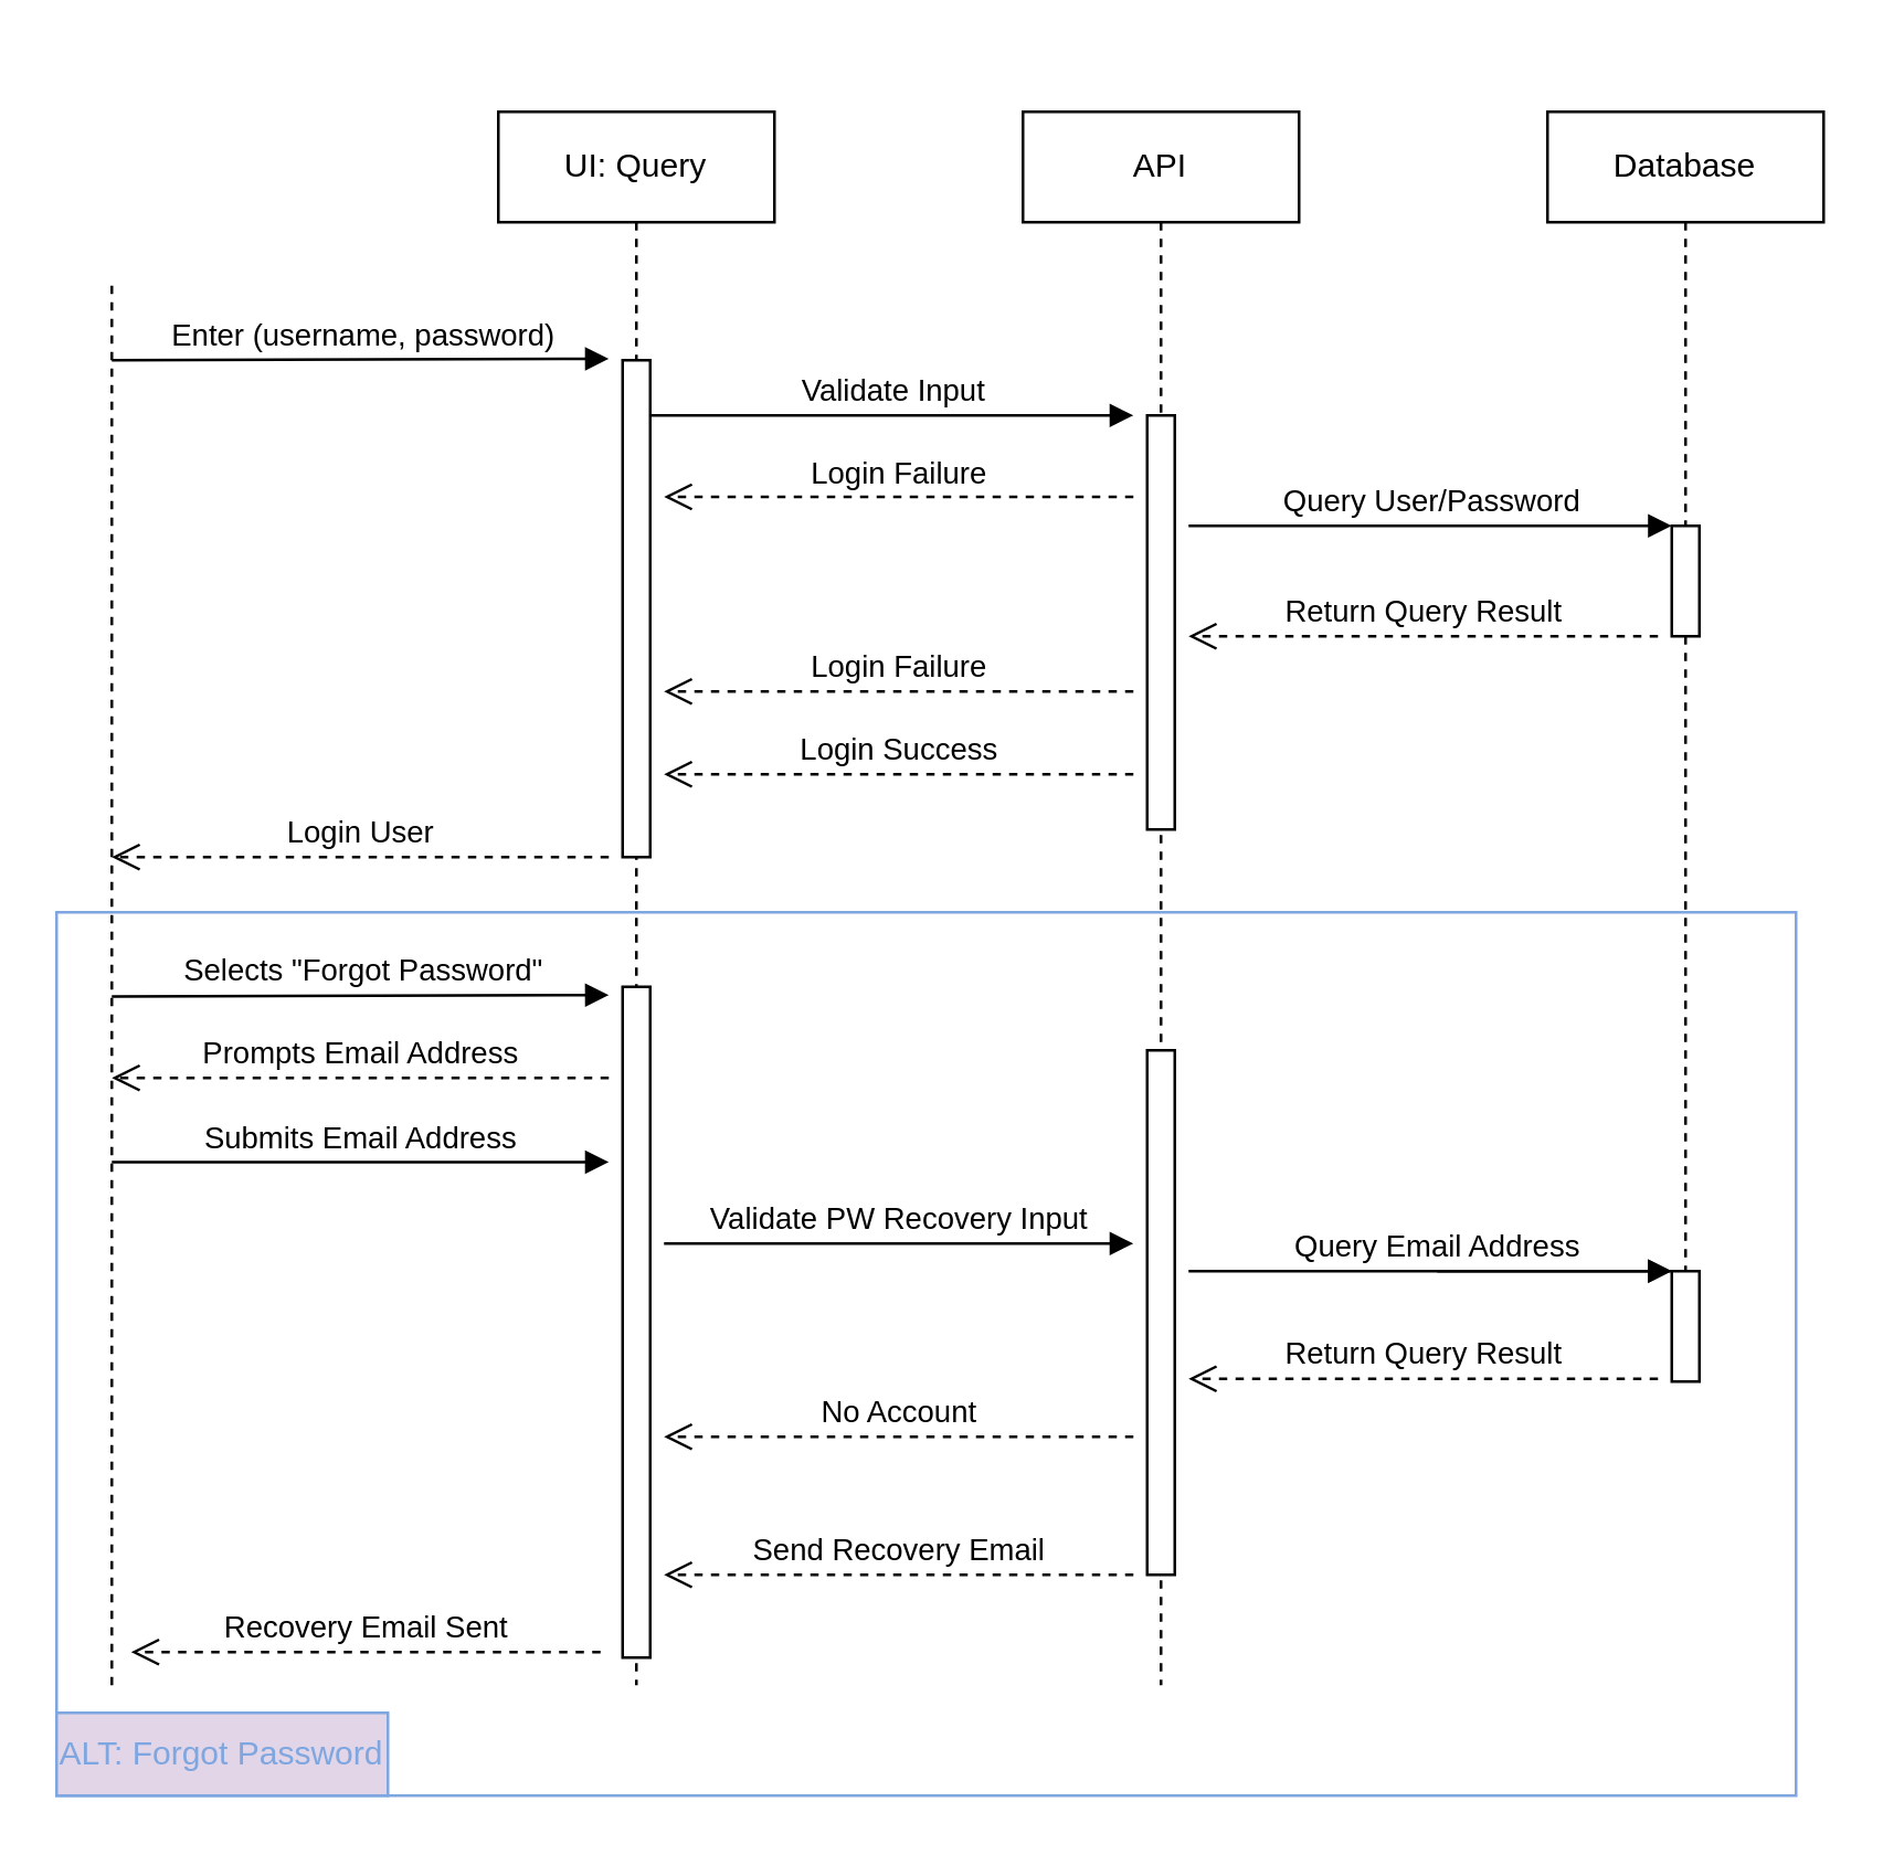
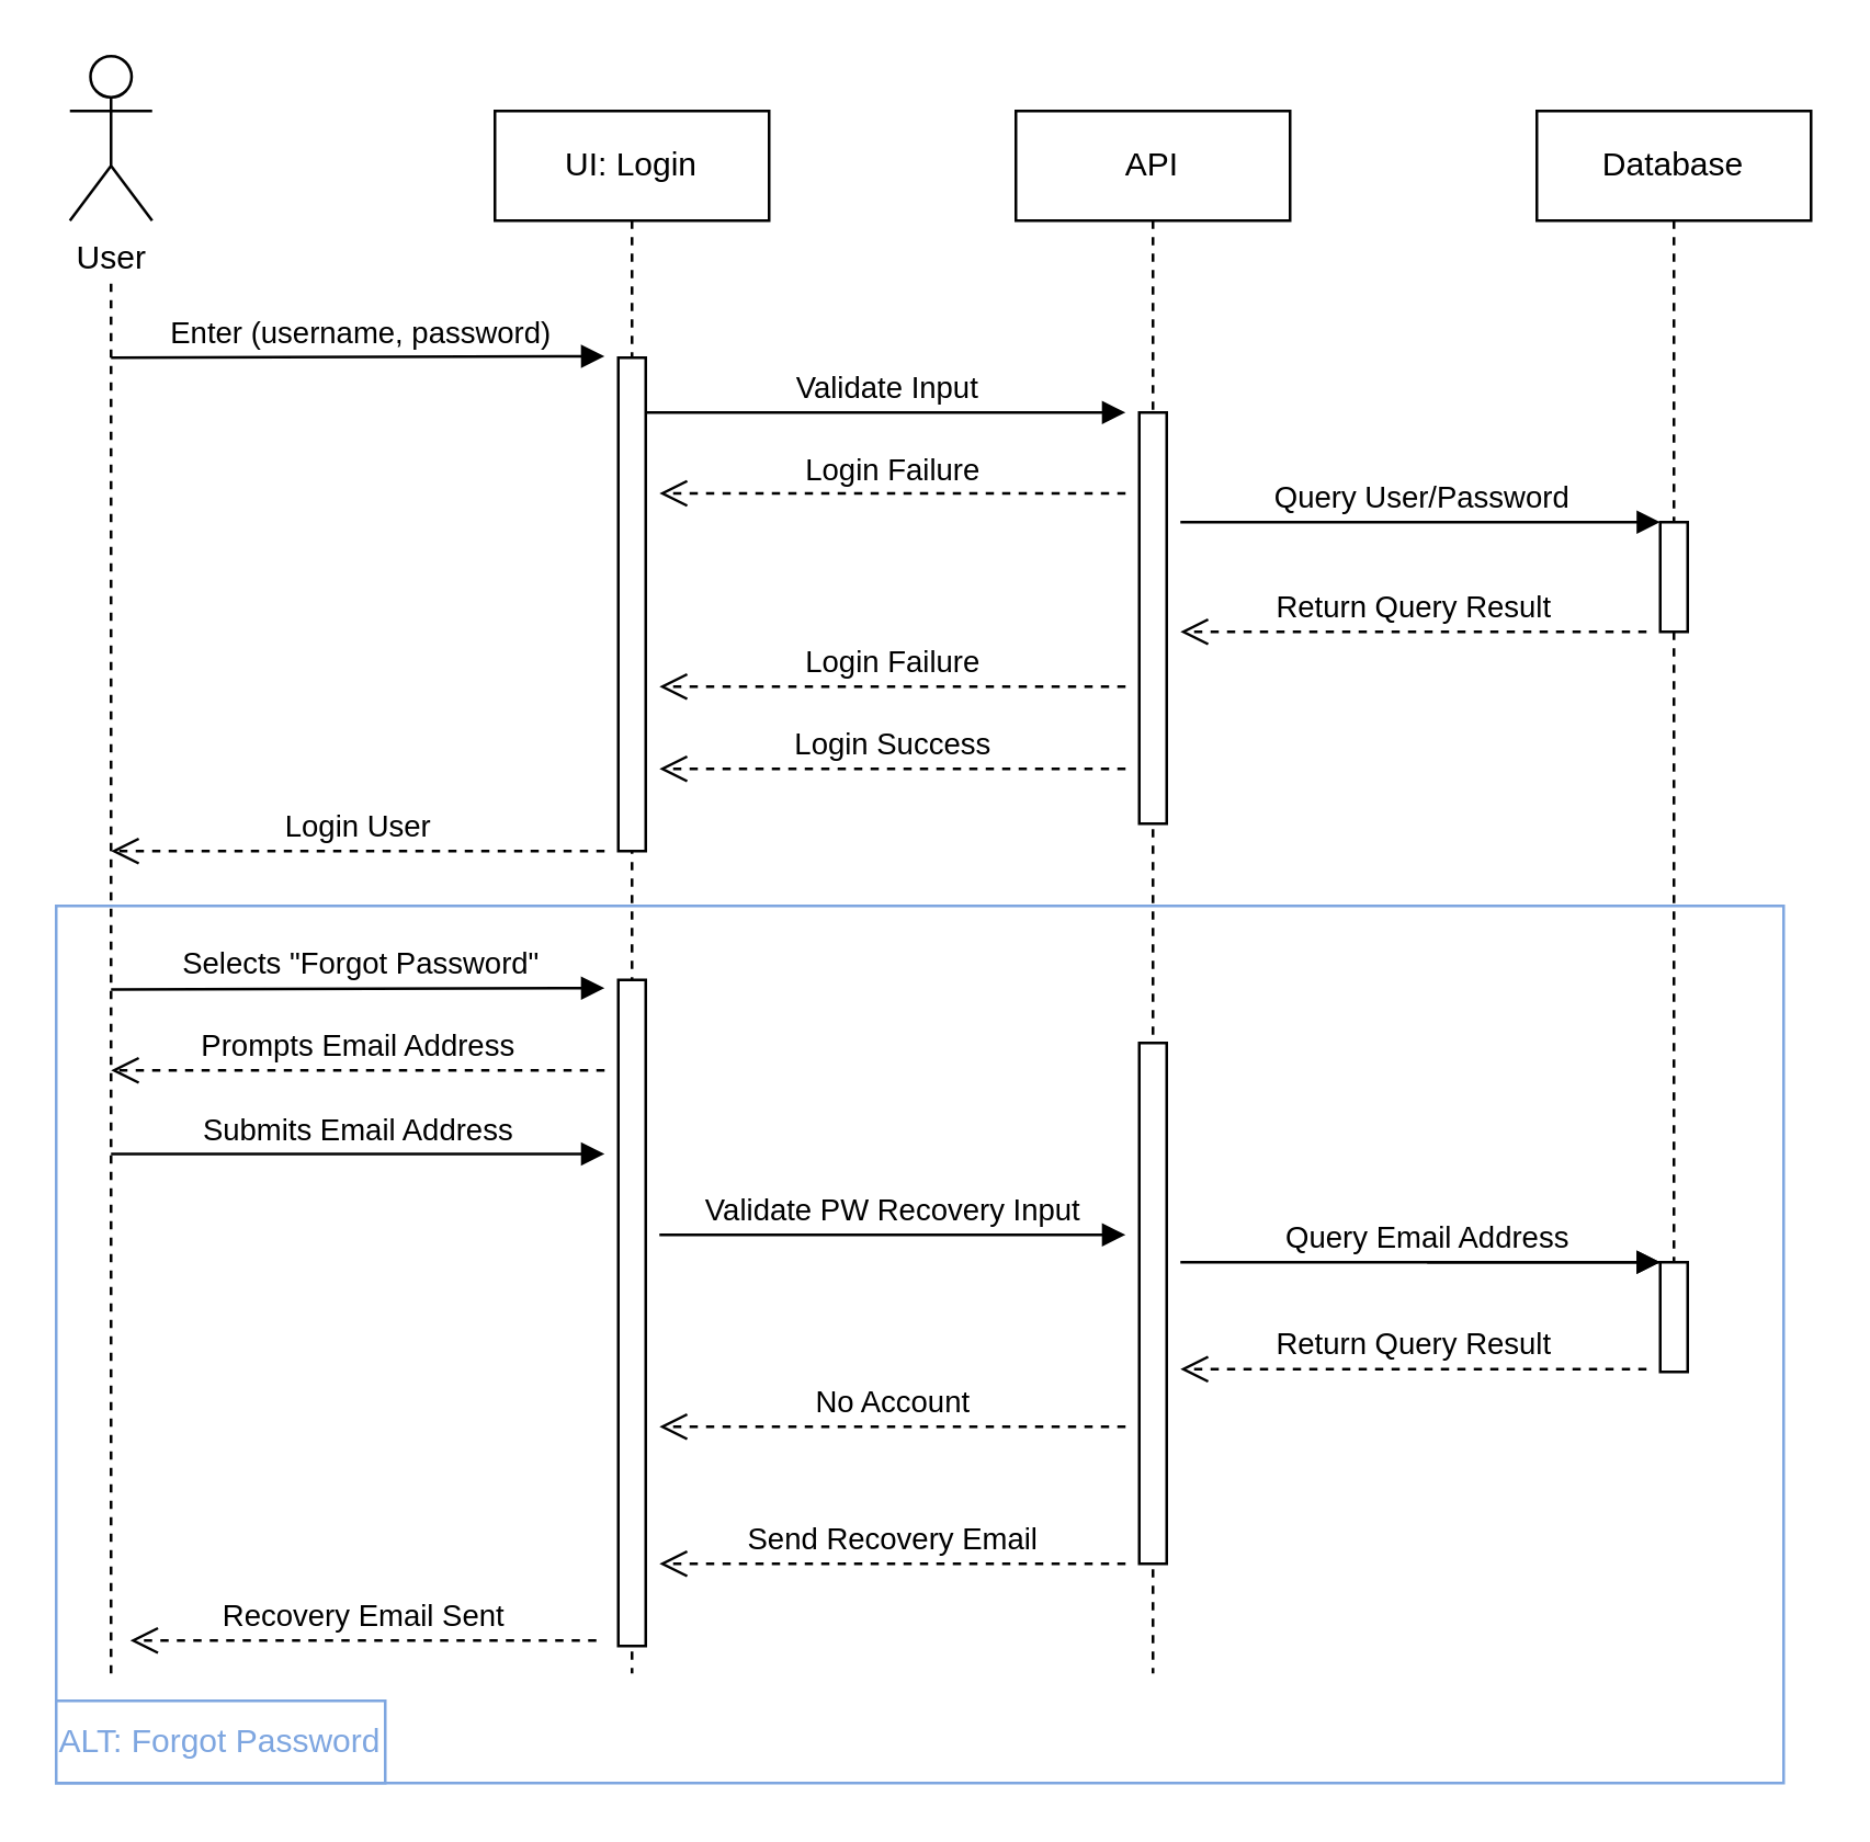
+ <mxCell id="19" value="User" style="shape=umlActor;verticalLabelPosition=bottom;verticalAlign=top;html=1;" parent="1" vertex="1"><mxGeometry x="25" y="20" width="30" height="60" as="geometry" /></mxCell>
- <mxCell id="4" value="UI: Query" style="shape=umlLifeline;perimeter=lifelinePerimeter;whiteSpace=wrap;html=1;container=0;dropTarget=0;collapsible=0;recursiveResize=0;outlineConnect=0;portConstraint=eastwest;newEdgeStyle={&quot;edgeStyle&quot;:&quot;elbowEdgeStyle&quot;,&quot;elbow&quot;:&quot;vertical&quot;,&quot;curved&quot;:0,&quot;rounded&quot;:0};" parent="1" vertex="1"><mxGeometry x="180" y="40" width="100" height="570" as="geometry" /></mxCell>
+ <mxCell id="4" value="UI: Login" style="shape=umlLifeline;perimeter=lifelinePerimeter;whiteSpace=wrap;html=1;container=0;dropTarget=0;collapsible=0;recursiveResize=0;outlineConnect=0;portConstraint=eastwest;newEdgeStyle={&quot;edgeStyle&quot;:&quot;elbowEdgeStyle&quot;,&quot;elbow&quot;:&quot;vertical&quot;,&quot;curved&quot;:0,&quot;rounded&quot;:0};" parent="1" vertex="1"><mxGeometry x="180" y="40" width="100" height="570" as="geometry" /></mxCell>
- <mxCell id="32" value="ALT: Forgot Password" style="rounded=0;whiteSpace=wrap;html=1;strokeColor=#7EA6E0;fontColor=#7EA6E0;fillColor=#e1d5e7;" vertex="1" parent="1"><mxGeometry x="20" y="620" width="120" height="30" as="geometry" /></mxCell>
+ <mxCell id="32" value="ALT: Forgot Password" style="rounded=0;whiteSpace=wrap;html=1;strokeColor=#7EA6E0;fontColor=#7EA6E0;" vertex="1" parent="1"><mxGeometry x="20" y="620" width="120" height="30" as="geometry" /></mxCell>
